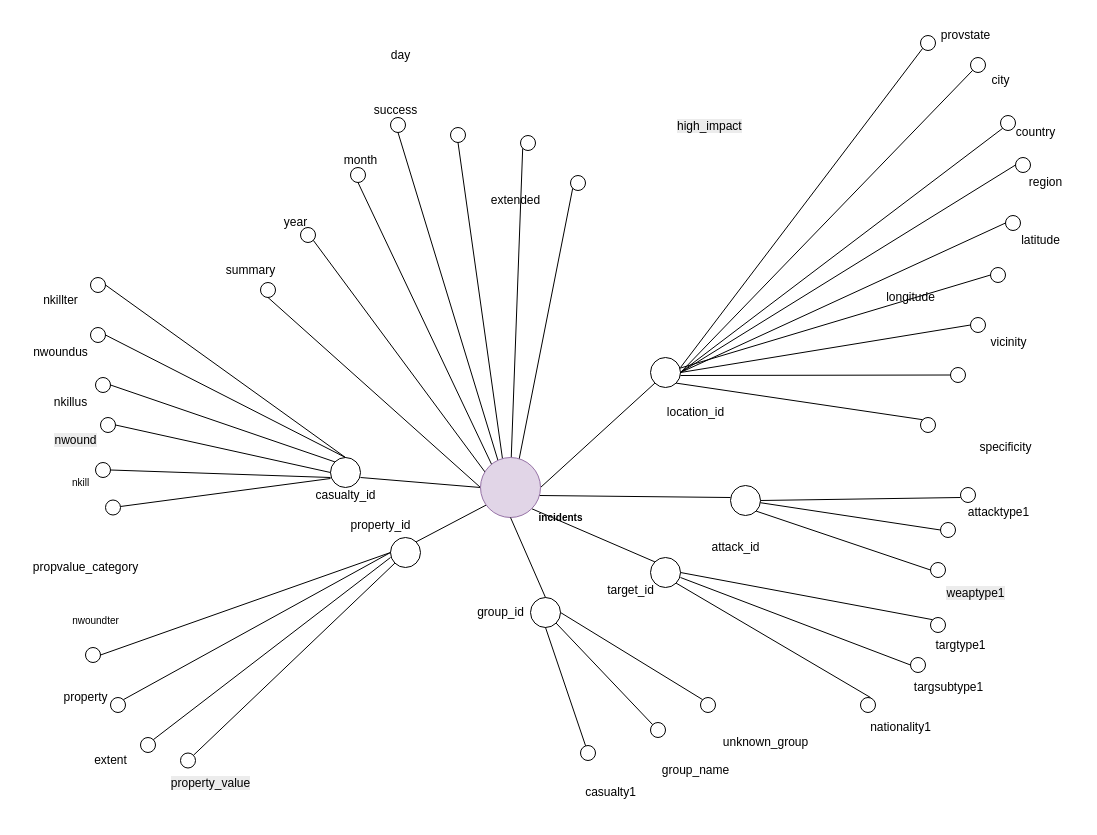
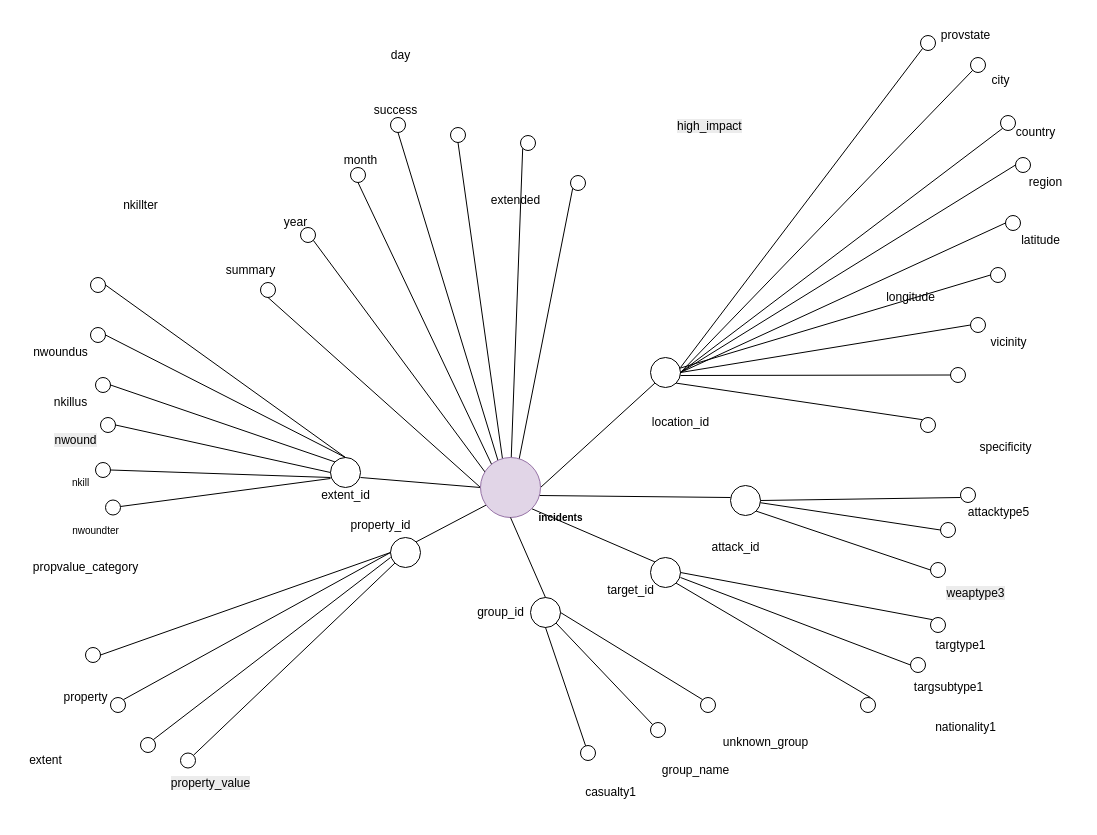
- <mxCell id="40" value="nkillter" style="text;html=1;align=center;verticalAlign=middle;resizable=0;points=[];autosize=1;strokeColor=none;fillColor=none;" parent="1" vertex="1"><mxGeometry y="285" width="60" height="30" as="geometry" x="30" /></mxCell>
+ <mxCell id="40" value="nkillter" style="text;html=1;align=center;verticalAlign=middle;resizable=0;points=[];autosize=1;strokeColor=none;fillColor=none;" parent="1" vertex="1"><mxGeometry x="110" y="190" width="60" height="30" as="geometry" /></mxCell>
- <mxCell id="110" value="location_id" style="text;html=1;align=center;verticalAlign=middle;resizable=0;points=[];autosize=1;strokeColor=none;fillColor=none;" parent="1" vertex="1"><mxGeometry x="655" y="397" width="80" height="30" as="geometry" /></mxCell>
+ <mxCell id="110" value="location_id" style="text;html=1;align=center;verticalAlign=middle;resizable=0;points=[];autosize=1;strokeColor=none;fillColor=none;" parent="1" vertex="1"><mxGeometry x="640" y="407" width="80" height="30" as="geometry" /></mxCell>
- <mxCell id="41" value="casualty_id" style="text;html=1;align=center;verticalAlign=middle;resizable=0;points=[];autosize=1;strokeColor=none;fillColor=none;" parent="1" vertex="1"><mxGeometry x="305" y="479.5" width="80" height="30" as="geometry" /></mxCell>
+ <mxCell id="41" value="extent_id" style="text;html=1;align=center;verticalAlign=middle;resizable=0;points=[];autosize=1;strokeColor=none;fillColor=none;" parent="1" vertex="1"><mxGeometry x="305" y="479.5" width="80" height="30" as="geometry" /></mxCell>
- <mxCell id="86" value="attacktype1" style="text;html=1;align=center;verticalAlign=middle;resizable=0;points=[];autosize=1;strokeColor=none;fillColor=none;" parent="1" vertex="1"><mxGeometry x="957.5" y="497" width="80" height="30" as="geometry" /></mxCell>
+ <mxCell id="86" value="attacktype5" style="text;html=1;align=center;verticalAlign=middle;resizable=0;points=[];autosize=1;strokeColor=none;fillColor=none;" parent="1" vertex="1"><mxGeometry x="957.5" y="497" width="80" height="30" as="geometry" /></mxCell>
- <mxCell id="85" value="&#10;&lt;span style=&quot;color: rgb(0, 0, 0); font-family: Helvetica; font-size: 12px; font-style: normal; font-variant-ligatures: normal; font-variant-caps: normal; font-weight: 400; letter-spacing: normal; orphans: 2; text-align: center; text-indent: 0px; text-transform: none; widows: 2; word-spacing: 0px; -webkit-text-stroke-width: 0px; white-space: nowrap; background-color: rgb(236, 236, 236); text-decoration-thickness: initial; text-decoration-style: initial; text-decoration-color: initial; display: inline !important; float: none;&quot;&gt;weaptype1&lt;/span&gt;&#10;&#10;" style="text;html=1;align=center;verticalAlign=middle;resizable=0;points=[];autosize=1;strokeColor=none;fillColor=none;" parent="1" vertex="1"><mxGeometry x="935" y="569.5" width="80" height="60" as="geometry" /></mxCell>
+ <mxCell id="85" value="&#10;&lt;span style=&quot;color: rgb(0, 0, 0); font-family: Helvetica; font-size: 12px; font-style: normal; font-variant-ligatures: normal; font-variant-caps: normal; font-weight: 400; letter-spacing: normal; orphans: 2; text-align: center; text-indent: 0px; text-transform: none; widows: 2; word-spacing: 0px; -webkit-text-stroke-width: 0px; white-space: nowrap; background-color: rgb(236, 236, 236); text-decoration-thickness: initial; text-decoration-style: initial; text-decoration-color: initial; display: inline !important; float: none;&quot;&gt;weaptype3&lt;/span&gt;&#10;&#10;" style="text;html=1;align=center;verticalAlign=middle;resizable=0;points=[];autosize=1;strokeColor=none;fillColor=none;" parent="1" vertex="1"><mxGeometry x="935" y="569.5" width="80" height="60" as="geometry" /></mxCell>
- <mxCell id="35" value="&lt;span style=&quot;font-size: 10px;&quot;&gt;nwoundter&lt;/span&gt;" style="text;html=1;align=center;verticalAlign=middle;resizable=0;points=[];autosize=1;strokeColor=none;fillColor=none;" parent="1" vertex="1"><mxGeometry x="60" y="604.5" width="70" height="30" as="geometry" /></mxCell>
+ <mxCell id="35" value="&lt;span style=&quot;font-size: 10px;&quot;&gt;nwoundter&lt;/span&gt;" style="text;html=1;align=center;verticalAlign=middle;resizable=0;points=[];autosize=1;strokeColor=none;fillColor=none;" parent="1" vertex="1"><mxGeometry x="60" y="514.5" width="70" height="30" as="geometry" /></mxCell>
- <mxCell id="73" value="nationality1" style="text;html=1;align=center;verticalAlign=middle;resizable=0;points=[];autosize=1;strokeColor=none;fillColor=none;" parent="1" vertex="1"><mxGeometry x="860" y="712" width="80" height="30" as="geometry" /></mxCell>
+ <mxCell id="73" value="nationality1" style="text;html=1;align=center;verticalAlign=middle;resizable=0;points=[];autosize=1;strokeColor=none;fillColor=none;" parent="1" vertex="1"><mxGeometry x="925" y="712" width="80" height="30" as="geometry" /></mxCell>
- <mxCell id="52" value="extent" style="text;html=1;align=center;verticalAlign=middle;resizable=0;points=[];autosize=1;strokeColor=none;fillColor=none;" parent="1" vertex="1"><mxGeometry x="80" y="745" width="60" height="30" as="geometry" /></mxCell>
+ <mxCell id="52" value="extent" style="text;html=1;align=center;verticalAlign=middle;resizable=0;points=[];autosize=1;strokeColor=none;fillColor=none;" parent="1" vertex="1"><mxGeometry x="15" y="745" width="60" height="30" as="geometry" /></mxCell>
